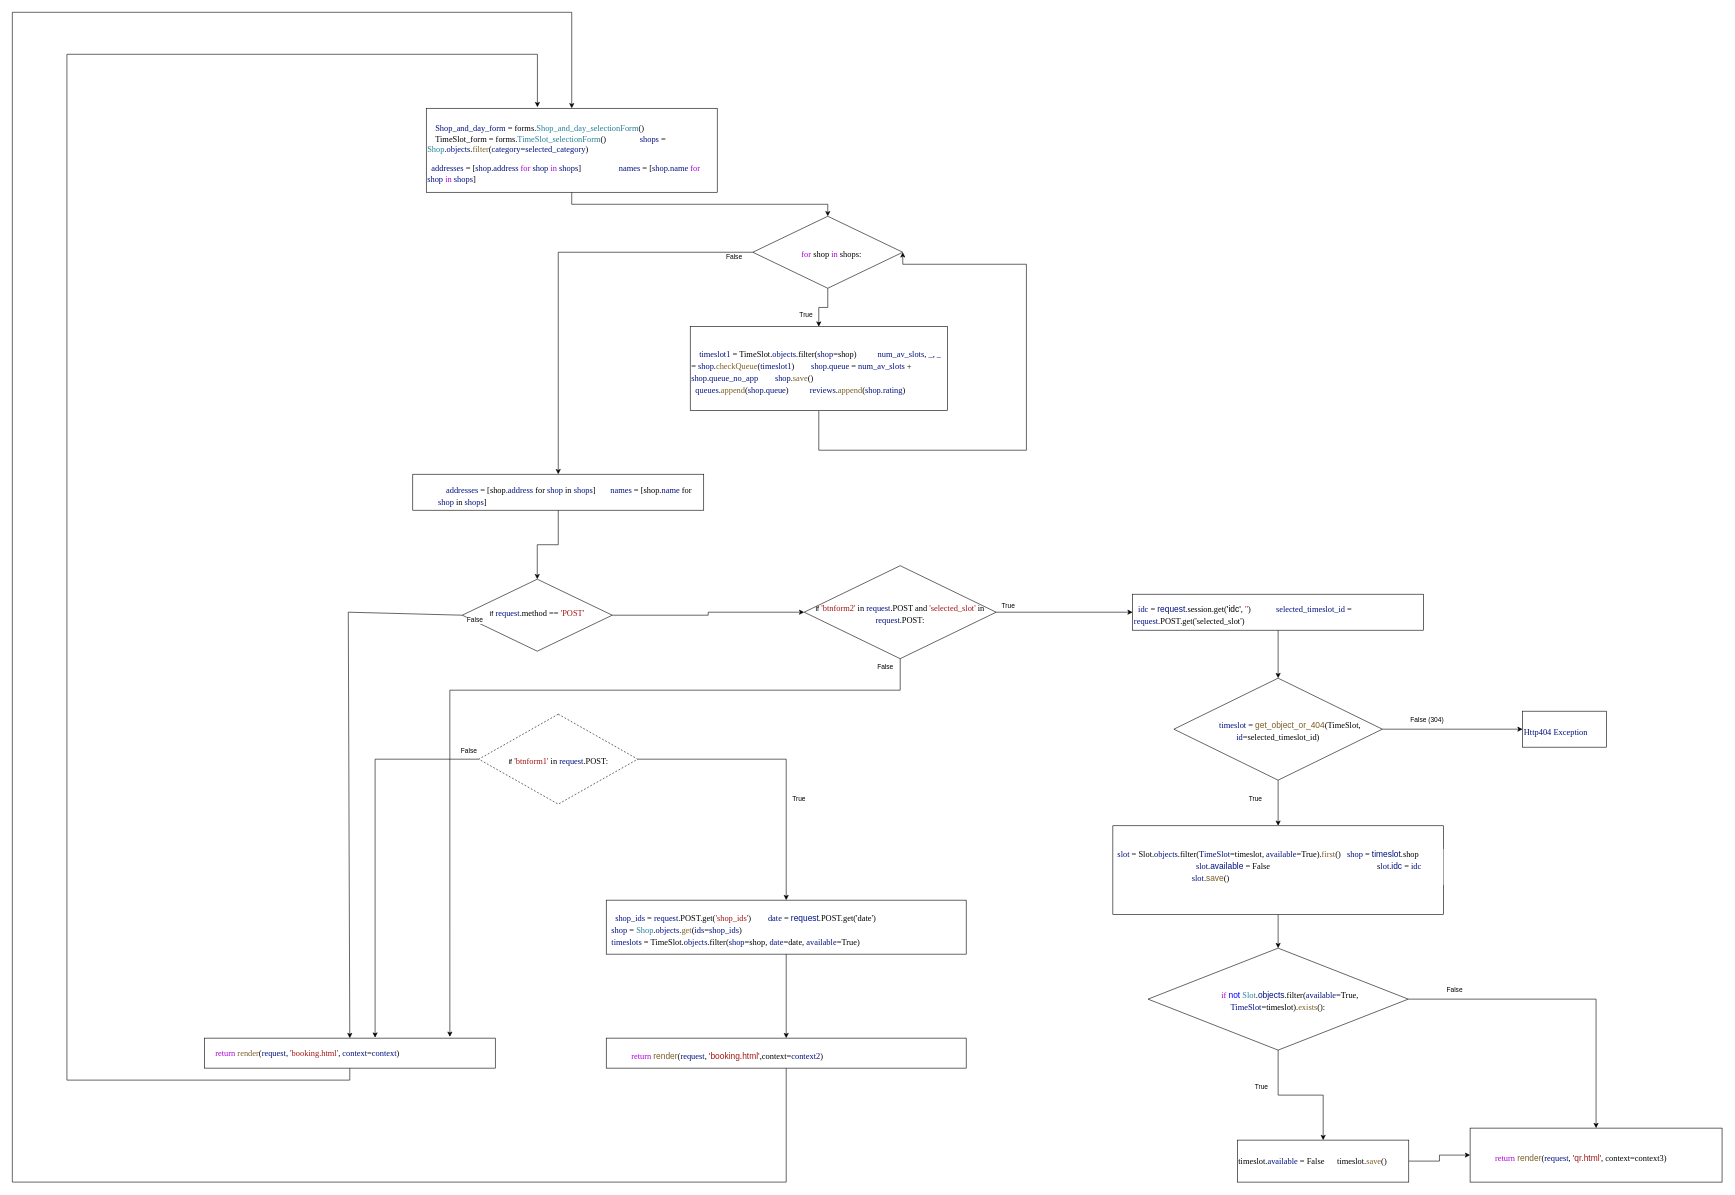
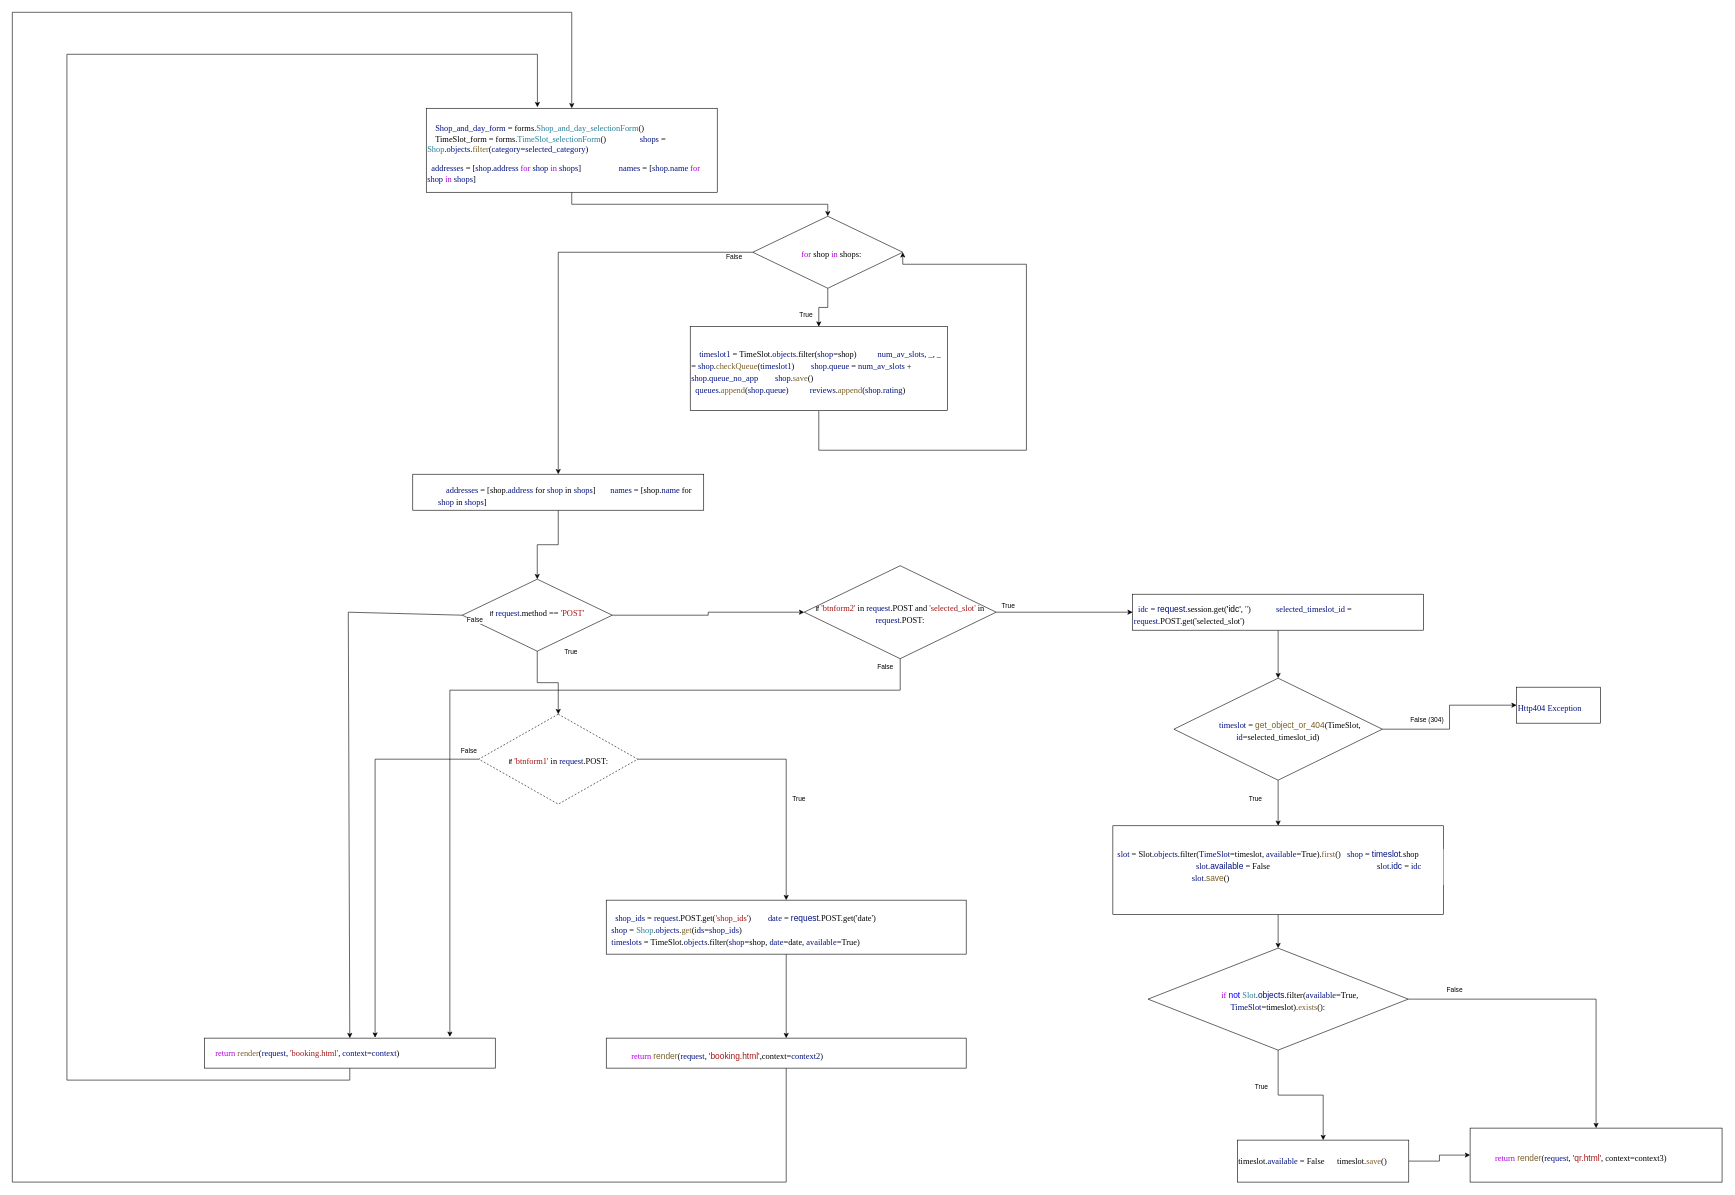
+ <mxCell id="10" value="" style="endArrow=classic;html=1;rounded=0;exitX=0.5;exitY=1;exitDx=0;exitDy=0;entryX=0.5;entryY=0;entryDx=0;entryDy=0;edgeStyle=orthogonalEdgeStyle;" parent="1" source="5" target="12" edge="1"><mxGeometry width="50" height="50" relative="1" as="geometry"><mxPoint x="1010" y="1160" as="sourcePoint" /><mxPoint x="930" y="1180" as="targetPoint" /></mxGeometry></mxCell>
+ <mxCell id="11" value="True" style="edgeLabel;html=1;align=center;verticalAlign=middle;resizable=0;points=[];" parent="10" vertex="1" connectable="0"><mxGeometry x="0.625" y="1" relative="1" as="geometry"><mxPoint x="19" y="-79" as="offset" /></mxGeometry></mxCell>
- <mxCell id="31" value="&lt;p style=&quot;margin-bottom:0cm;line-height:14.25pt;background:&lt;br/&gt;white&quot; class=&quot;MsoNormal&quot;&gt;&lt;font face=&quot;Consolas&quot; color=&quot;#001080&quot;&gt;&lt;span style=&quot;font-size: 14px;&quot;&gt;Http404 Exception&lt;/span&gt;&lt;/font&gt;&lt;/p&gt;" style="rounded=0;whiteSpace=wrap;html=1;fontSize=12;glass=0;strokeWidth=1;shadow=0;align=left;" parent="1" vertex="1"><mxGeometry x="2537.5" y="1185" width="140" height="60" as="geometry" /></mxCell>
+ <mxCell id="31" value="&lt;p style=&quot;margin-bottom:0cm;line-height:14.25pt;background:&lt;br/&gt;white&quot; class=&quot;MsoNormal&quot;&gt;&lt;font face=&quot;Consolas&quot; color=&quot;#001080&quot;&gt;&lt;span style=&quot;font-size: 14px;&quot;&gt;Http404 Exception&lt;/span&gt;&lt;/font&gt;&lt;/p&gt;" style="rounded=0;whiteSpace=wrap;html=1;fontSize=12;glass=0;strokeWidth=1;shadow=0;align=left;" parent="1" vertex="1"><mxGeometry x="2527.5" y="1145" width="140" height="60" as="geometry" /></mxCell>
